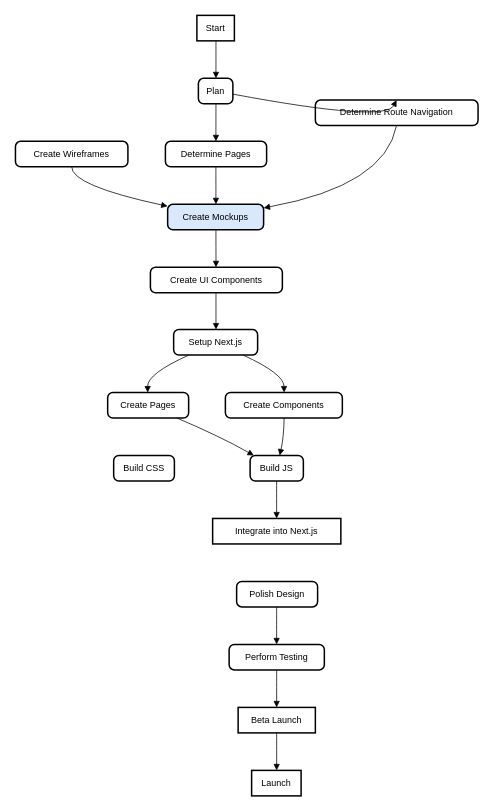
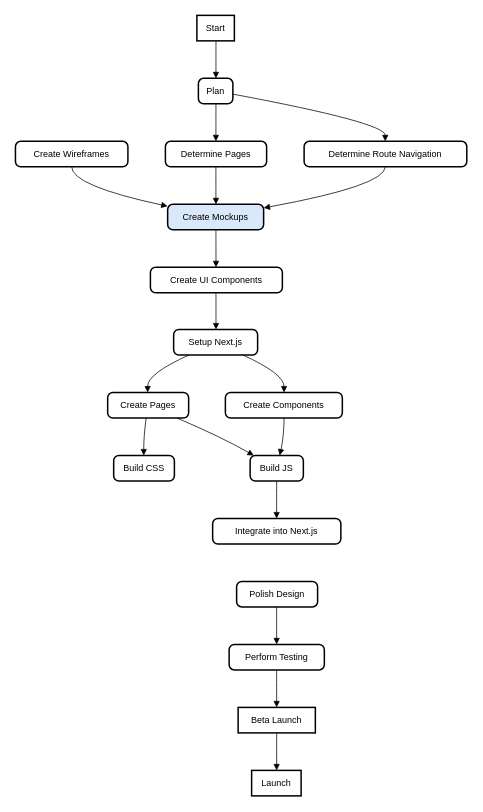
- <mxCell id="6" value="Determine Route Navigation" style="rounded=1;absoluteArcSize=1;arcSize=14;whiteSpace=wrap;strokeWidth=2;" vertex="1" parent="1"><mxGeometry x="420" y="133" width="217" height="34" as="geometry" /></mxCell>
+ <mxCell id="6" value="Determine Route Navigation" style="rounded=1;absoluteArcSize=1;arcSize=14;whiteSpace=wrap;strokeWidth=2;" vertex="1" parent="1"><mxGeometry x="405" y="188" width="217" height="34" as="geometry" /></mxCell>
+ <mxCell id="29" value="" style="curved=1;startArrow=none;endArrow=block;exitX=0.475;exitY=1.007;entryX=0.496;entryY=0.007;" edge="1" parent="1" source="10" target="12"><mxGeometry relative="1" as="geometry"><Array as="points"><mxPoint x="191" y="582" /></Array></mxGeometry></mxCell>
- <mxCell id="14" value="Integrate into Next.js" style="absoluteArcSize=1;arcSize=14;whiteSpace=wrap;strokeWidth=2;rounded=0;" vertex="1" parent="1"><mxGeometry x="283" y="691" width="171" height="34" as="geometry" /></mxCell>
+ <mxCell id="14" value="Integrate into Next.js" style="rounded=1;absoluteArcSize=1;arcSize=14;whiteSpace=wrap;strokeWidth=2;" vertex="1" parent="1"><mxGeometry x="283" y="691" width="171" height="34" as="geometry" /></mxCell>
